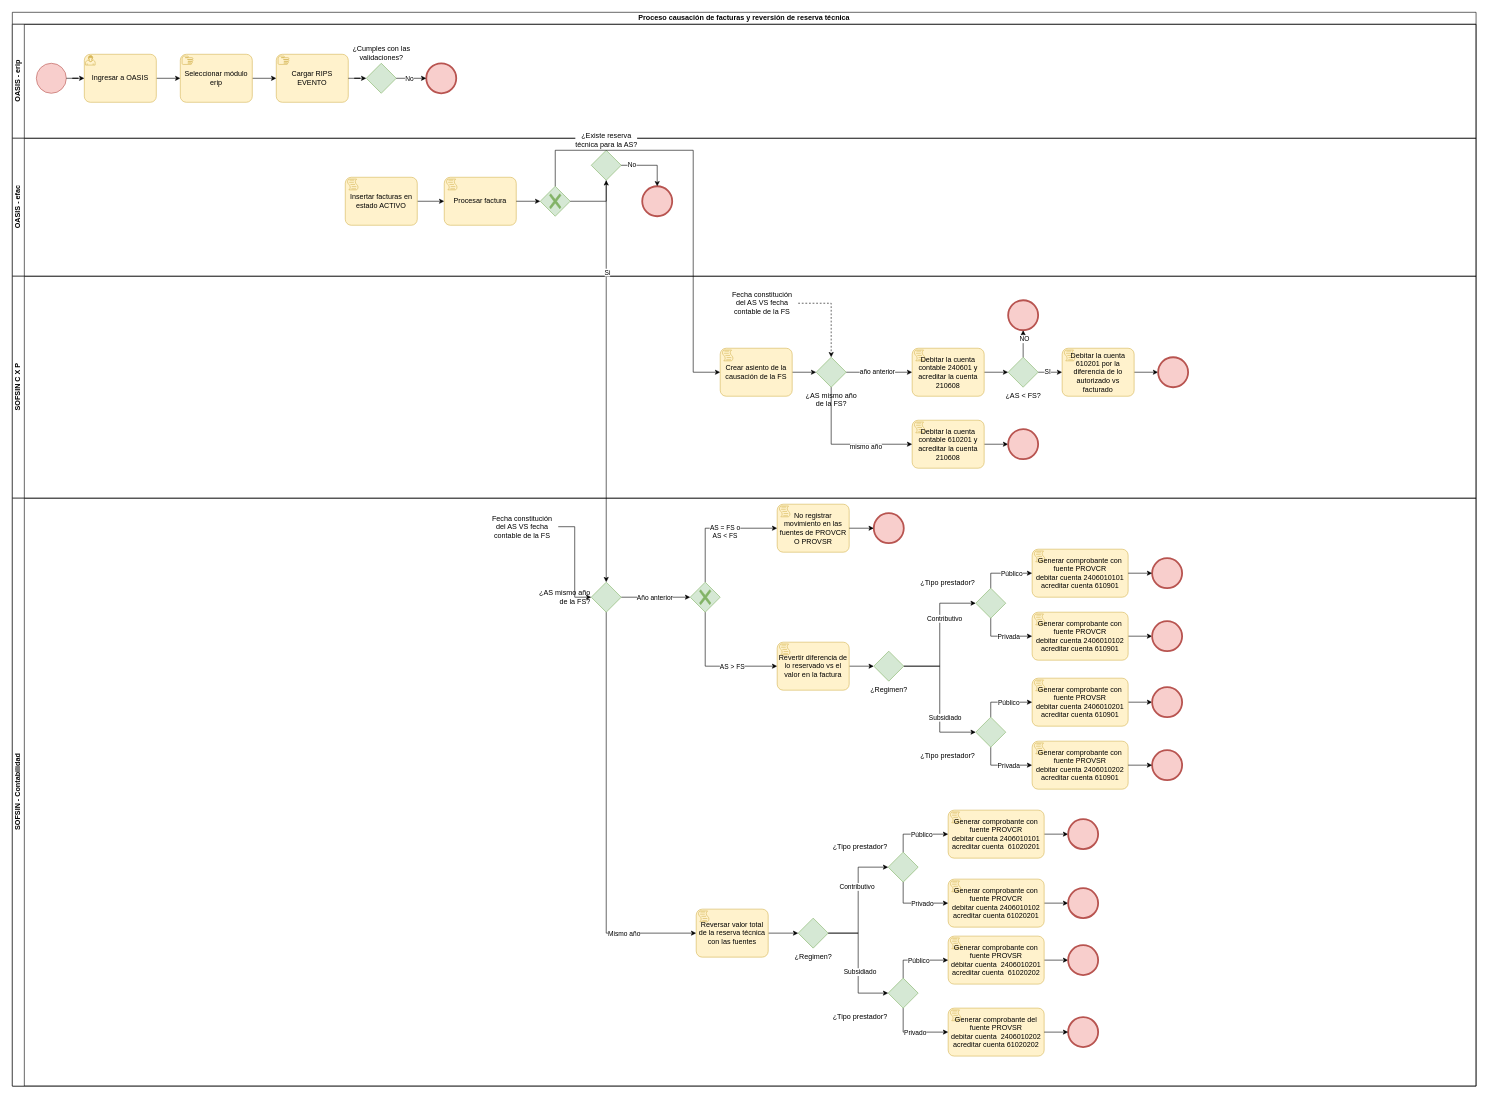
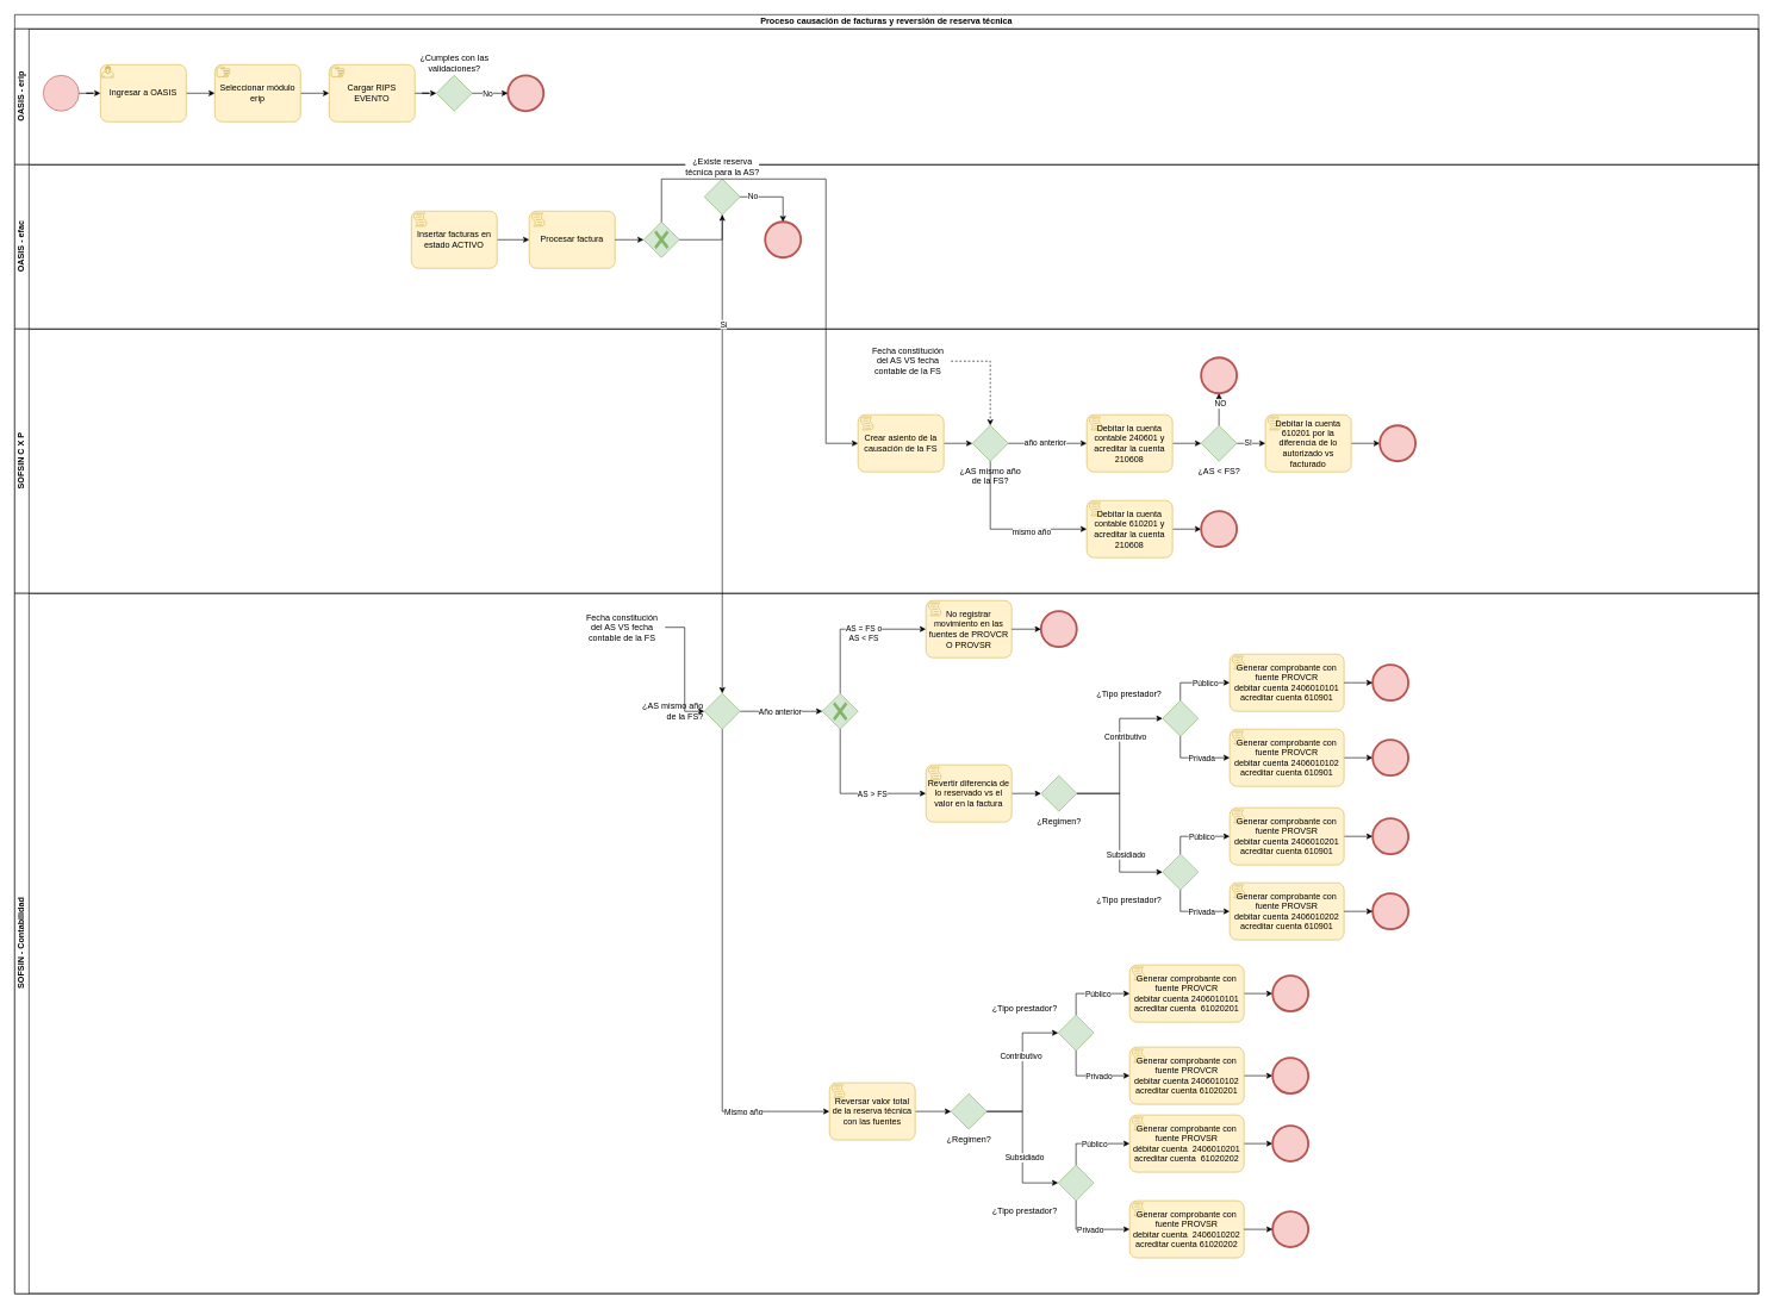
- <mxCell id="120" value="&lt;span data-teams=&quot;true&quot;&gt;&lt;font style=&quot;vertical-align: inherit;&quot;&gt;&lt;font style=&quot;vertical-align: inherit;&quot;&gt;&lt;font style=&quot;vertical-align: inherit;&quot;&gt;&lt;font style=&quot;vertical-align: inherit;&quot;&gt;&lt;font style=&quot;vertical-align: inherit;&quot;&gt;&lt;font style=&quot;vertical-align: inherit;&quot;&gt;Generar comprobante del fuente PROVSR &lt;/font&gt;&lt;/font&gt;&lt;/font&gt;&lt;/font&gt;&lt;/font&gt;&lt;/font&gt;&lt;br&gt;&lt;font style=&quot;vertical-align: inherit;&quot;&gt;&lt;font style=&quot;vertical-align: inherit;&quot;&gt;&lt;font style=&quot;vertical-align: inherit;&quot;&gt;&lt;font style=&quot;vertical-align: inherit;&quot;&gt;&lt;font style=&quot;vertical-align: inherit;&quot;&gt;&lt;font style=&quot;vertical-align: inherit;&quot;&gt;debitar cuenta&amp;nbsp;&lt;/font&gt;&lt;/font&gt;&lt;/font&gt;&lt;/font&gt;&lt;/font&gt;&lt;/font&gt;&lt;span data-teams=&quot;true&quot;&gt;&lt;font style=&quot;vertical-align: inherit;&quot;&gt;&lt;font style=&quot;vertical-align: inherit;&quot;&gt;&lt;font style=&quot;vertical-align: inherit;&quot;&gt;&lt;font style=&quot;vertical-align: inherit;&quot;&gt; 2406010202 &lt;/font&gt;&lt;/font&gt;&lt;/font&gt;&lt;/font&gt;&lt;/span&gt;&lt;br&gt;&lt;font style=&quot;vertical-align: inherit;&quot;&gt;&lt;font style=&quot;vertical-align: inherit;&quot;&gt;&lt;font style=&quot;vertical-align: inherit;&quot;&gt;&lt;font style=&quot;vertical-align: inherit;&quot;&gt;&lt;font style=&quot;vertical-align: inherit;&quot;&gt;&lt;font style=&quot;vertical-align: inherit;&quot;&gt;acreditar cuenta&amp;nbsp;&lt;/font&gt;&lt;/font&gt;&lt;/font&gt;&lt;/font&gt;&lt;/font&gt;&lt;/font&gt;&lt;/span&gt;&lt;font style=&quot;vertical-align: inherit;&quot;&gt;&lt;font style=&quot;vertical-align: inherit;&quot;&gt;61020202&lt;/font&gt;&lt;/font&gt;" style="points=[[0.25,0,0],[0.5,0,0],[0.75,0,0],[1,0.25,0],[1,0.5,0],[1,0.75,0],[0.75,1,0],[0.5,1,0],[0.25,1,0],[0,0.75,0],[0,0.5,0],[0,0.25,0]];shape=mxgraph.bpmn.task;whiteSpace=wrap;rectStyle=rounded;size=10;html=1;container=1;expand=0;collapsible=0;taskMarker=script;fillColor=#fff2cc;strokeColor=#d6b656;" vertex="1" parent="54"><mxGeometry x="1560" y="850" width="160" height="80" as="geometry" /></mxCell>
+ <mxCell id="120" value="&lt;span data-teams=&quot;true&quot;&gt;&lt;font style=&quot;vertical-align: inherit;&quot;&gt;&lt;font style=&quot;vertical-align: inherit;&quot;&gt;&lt;font style=&quot;vertical-align: inherit;&quot;&gt;&lt;font style=&quot;vertical-align: inherit;&quot;&gt;&lt;font style=&quot;vertical-align: inherit;&quot;&gt;&lt;font style=&quot;vertical-align: inherit;&quot;&gt;Generar comprobante con fuente PROVSR &lt;/font&gt;&lt;/font&gt;&lt;/font&gt;&lt;/font&gt;&lt;/font&gt;&lt;/font&gt;&lt;br&gt;&lt;font style=&quot;vertical-align: inherit;&quot;&gt;&lt;font style=&quot;vertical-align: inherit;&quot;&gt;&lt;font style=&quot;vertical-align: inherit;&quot;&gt;&lt;font style=&quot;vertical-align: inherit;&quot;&gt;&lt;font style=&quot;vertical-align: inherit;&quot;&gt;&lt;font style=&quot;vertical-align: inherit;&quot;&gt;debitar cuenta&amp;nbsp;&lt;/font&gt;&lt;/font&gt;&lt;/font&gt;&lt;/font&gt;&lt;/font&gt;&lt;/font&gt;&lt;span data-teams=&quot;true&quot;&gt;&lt;font style=&quot;vertical-align: inherit;&quot;&gt;&lt;font style=&quot;vertical-align: inherit;&quot;&gt;&lt;font style=&quot;vertical-align: inherit;&quot;&gt;&lt;font style=&quot;vertical-align: inherit;&quot;&gt; 2406010202 &lt;/font&gt;&lt;/font&gt;&lt;/font&gt;&lt;/font&gt;&lt;/span&gt;&lt;br&gt;&lt;font style=&quot;vertical-align: inherit;&quot;&gt;&lt;font style=&quot;vertical-align: inherit;&quot;&gt;&lt;font style=&quot;vertical-align: inherit;&quot;&gt;&lt;font style=&quot;vertical-align: inherit;&quot;&gt;&lt;font style=&quot;vertical-align: inherit;&quot;&gt;&lt;font style=&quot;vertical-align: inherit;&quot;&gt;acreditar cuenta&amp;nbsp;&lt;/font&gt;&lt;/font&gt;&lt;/font&gt;&lt;/font&gt;&lt;/font&gt;&lt;/font&gt;&lt;/span&gt;&lt;font style=&quot;vertical-align: inherit;&quot;&gt;&lt;font style=&quot;vertical-align: inherit;&quot;&gt;61020202&lt;/font&gt;&lt;/font&gt;" style="points=[[0.25,0,0],[0.5,0,0],[0.75,0,0],[1,0.25,0],[1,0.5,0],[1,0.75,0],[0.75,1,0],[0.5,1,0],[0.25,1,0],[0,0.75,0],[0,0.5,0],[0,0.25,0]];shape=mxgraph.bpmn.task;whiteSpace=wrap;rectStyle=rounded;size=10;html=1;container=1;expand=0;collapsible=0;taskMarker=script;fillColor=#fff2cc;strokeColor=#d6b656;" vertex="1" parent="54"><mxGeometry x="1560" y="850" width="160" height="80" as="geometry" /></mxCell>
